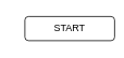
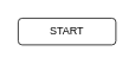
- <mxCell id="2" value="START" style="rounded=1;whiteSpace=wrap;html=1;" vertex="1" parent="1"><mxGeometry x="30" y="20" width="110" height="30" as="geometry" /></mxCell>
+ <mxCell id="2" value="START" style="rounded=1;whiteSpace=wrap;html=1;" vertex="1" parent="1"><mxGeometry x="20" y="20" width="110" height="30" as="geometry" /></mxCell>
